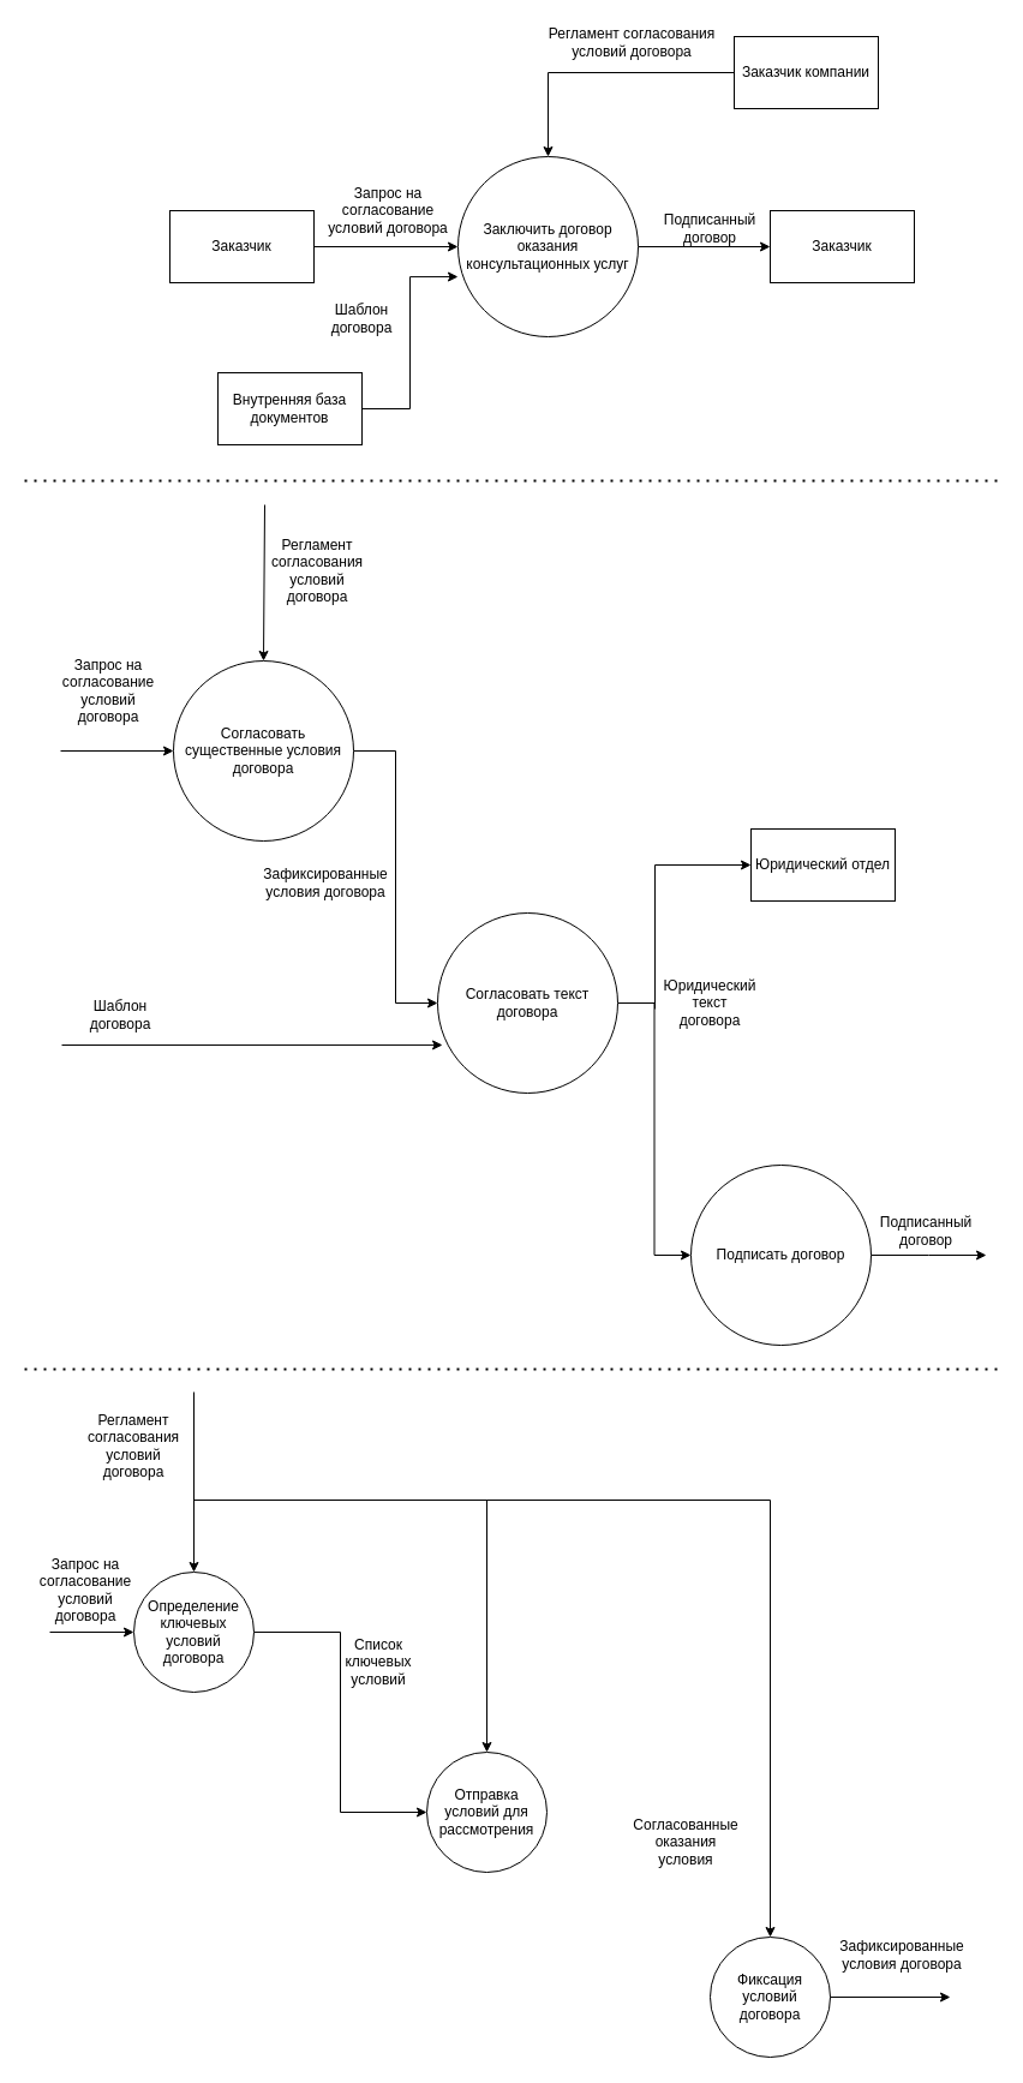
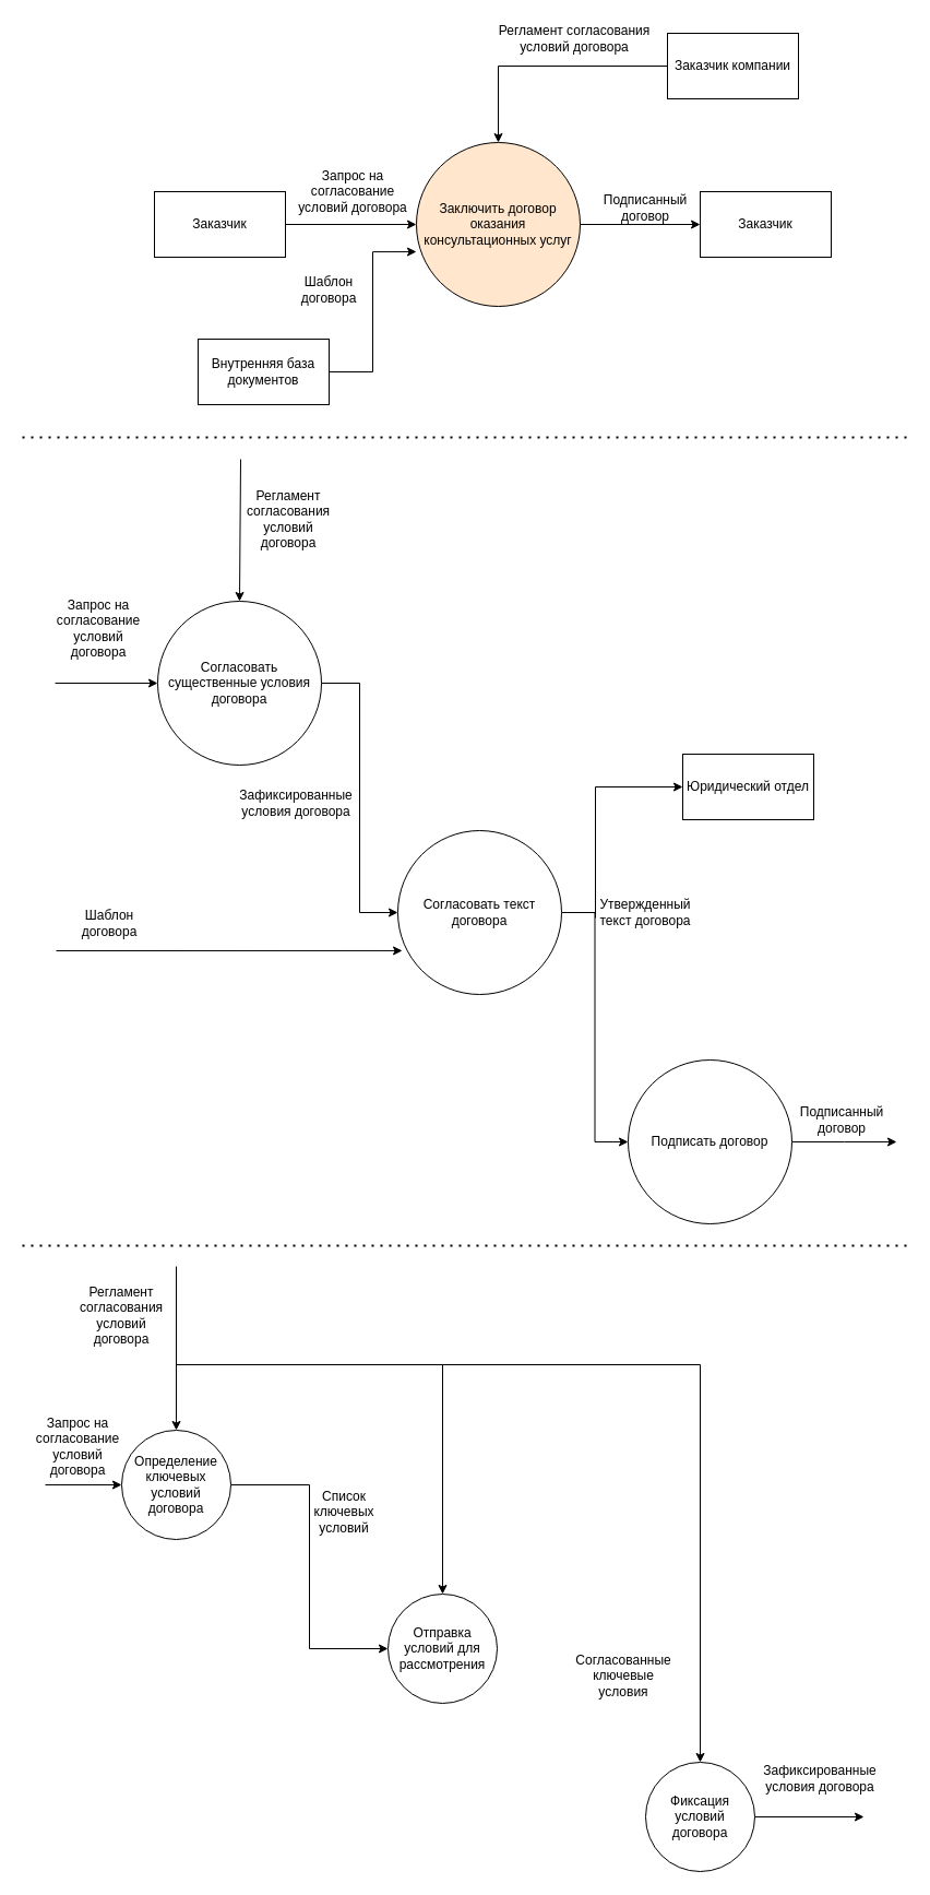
- <mxCell id="3" value="Заключить договор оказания консультационных услуг" style="ellipse;whiteSpace=wrap;html=1;aspect=fixed;" vertex="1" parent="1"><mxGeometry x="381" y="130" width="150" height="150" as="geometry" /></mxCell>
+ <mxCell id="3" value="Заключить договор оказания консультационных услуг" style="ellipse;whiteSpace=wrap;html=1;aspect=fixed;fillColor=#ffe6cc;" vertex="1" parent="1"><mxGeometry x="381" y="130" width="150" height="150" as="geometry" /></mxCell>
- <mxCell id="35" value="Юридический текст договора" style="text;html=1;align=center;verticalAlign=middle;whiteSpace=wrap;rounded=0;" vertex="1" parent="1"><mxGeometry x="561" y="820" width="60" height="30" as="geometry" /></mxCell>
+ <mxCell id="35" value="Утвержденный текст договора" style="text;html=1;align=center;verticalAlign=middle;whiteSpace=wrap;rounded=0;" vertex="1" parent="1"><mxGeometry x="561" y="820" width="60" height="30" as="geometry" /></mxCell>
- <mxCell id="19" value="Согласованные оказания условия" style="text;html=1;align=center;verticalAlign=middle;whiteSpace=wrap;rounded=0;" vertex="1" parent="1"><mxGeometry x="541" y="1519" width="60" height="30" as="geometry" /></mxCell>
+ <mxCell id="19" value="Согласованные ключевые условия" style="text;html=1;align=center;verticalAlign=middle;whiteSpace=wrap;rounded=0;" vertex="1" parent="1"><mxGeometry x="541" y="1519" width="60" height="30" as="geometry" /></mxCell>
